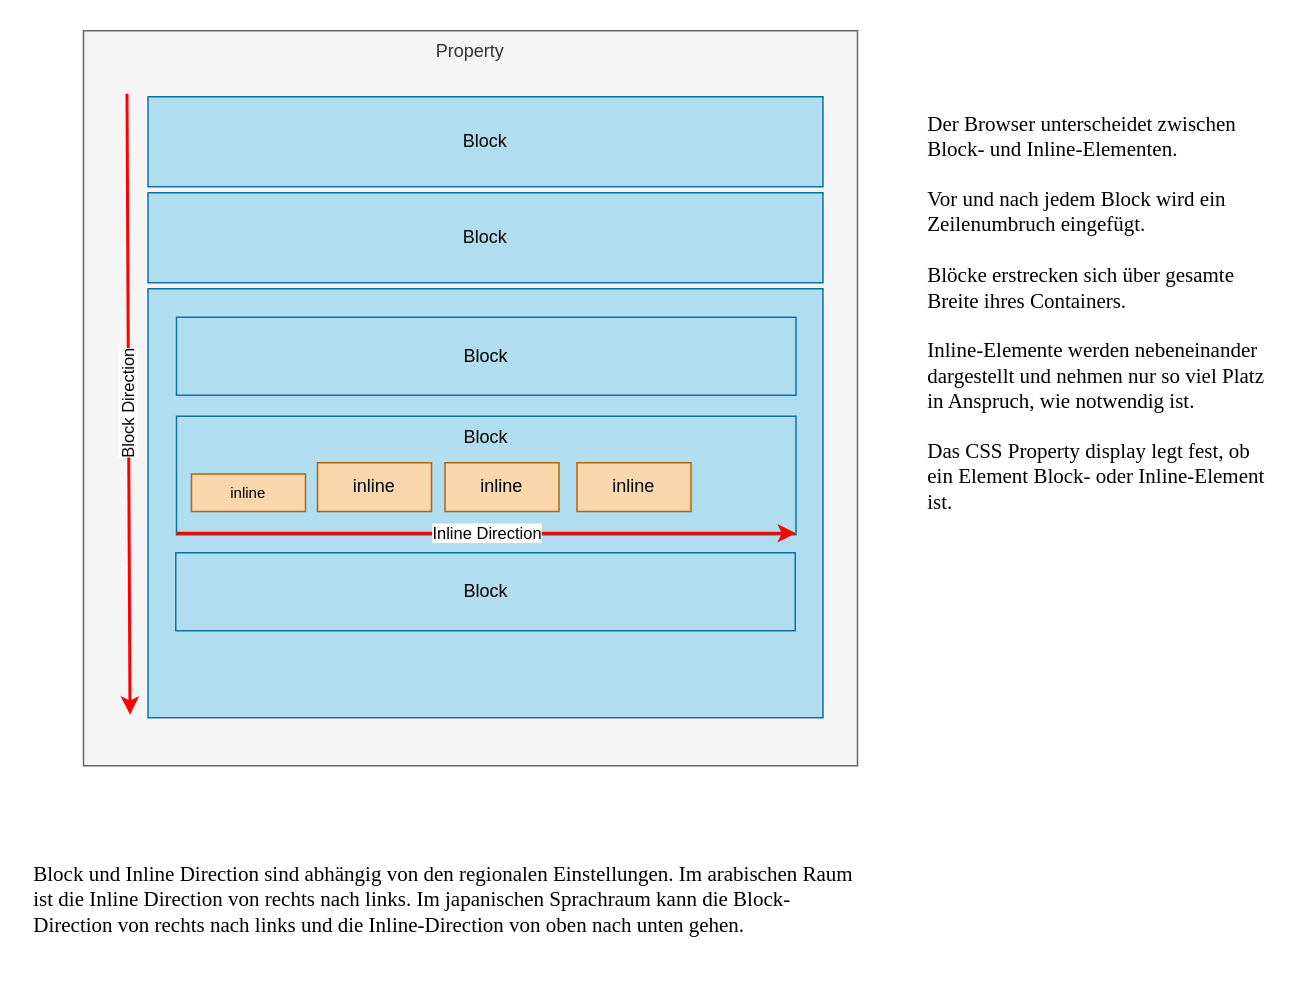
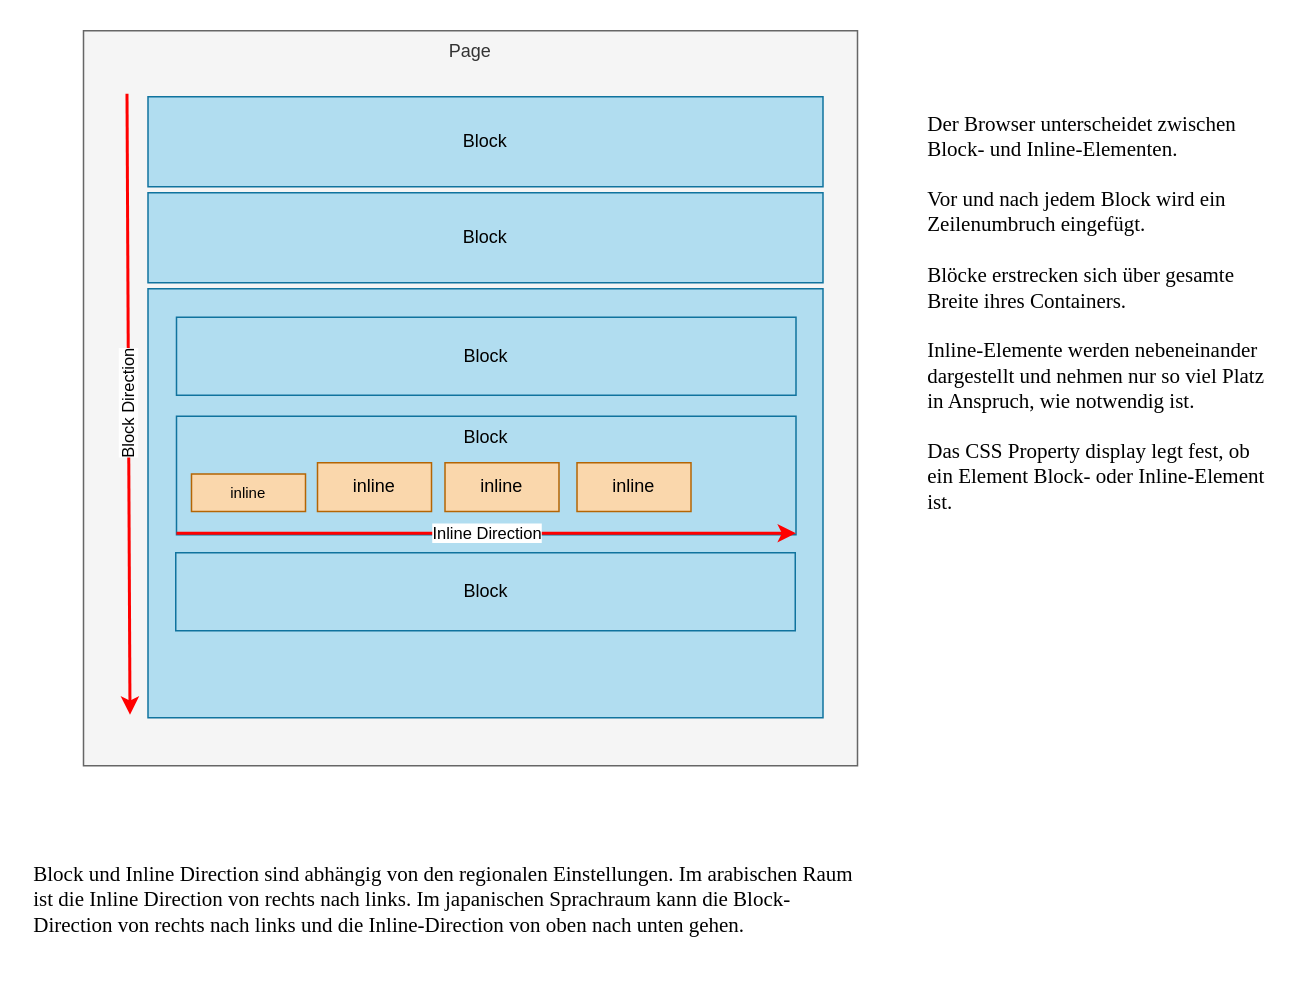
- <mxCell id="2" value="Property" style="rounded=0;whiteSpace=wrap;html=1;fillColor=#f5f5f5;fontColor=#333333;strokeColor=#666666;verticalAlign=top;" vertex="1" parent="1"><mxGeometry x="55" y="20" width="516" height="490" as="geometry" /></mxCell>
+ <mxCell id="2" value="Page" style="rounded=0;whiteSpace=wrap;html=1;fillColor=#f5f5f5;fontColor=#333333;strokeColor=#666666;verticalAlign=top;" vertex="1" parent="1"><mxGeometry x="55" y="20" width="516" height="490" as="geometry" /></mxCell>
